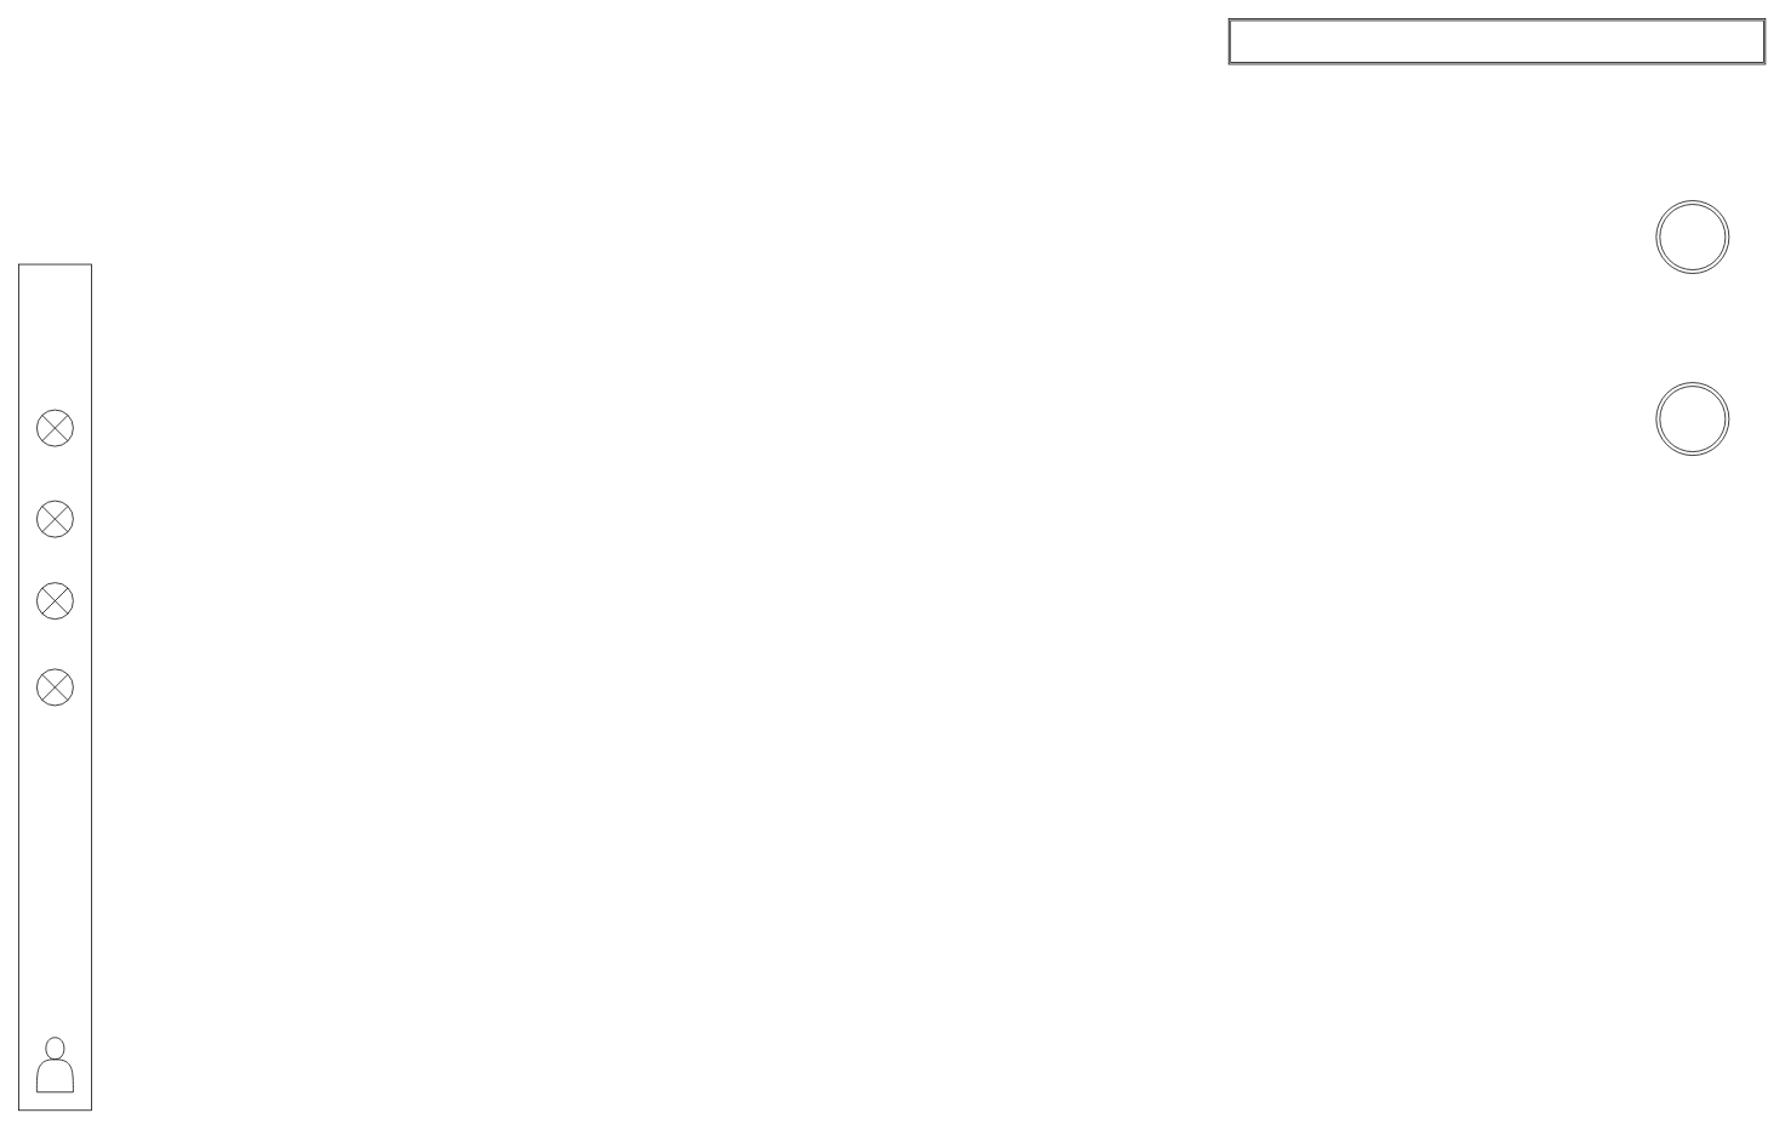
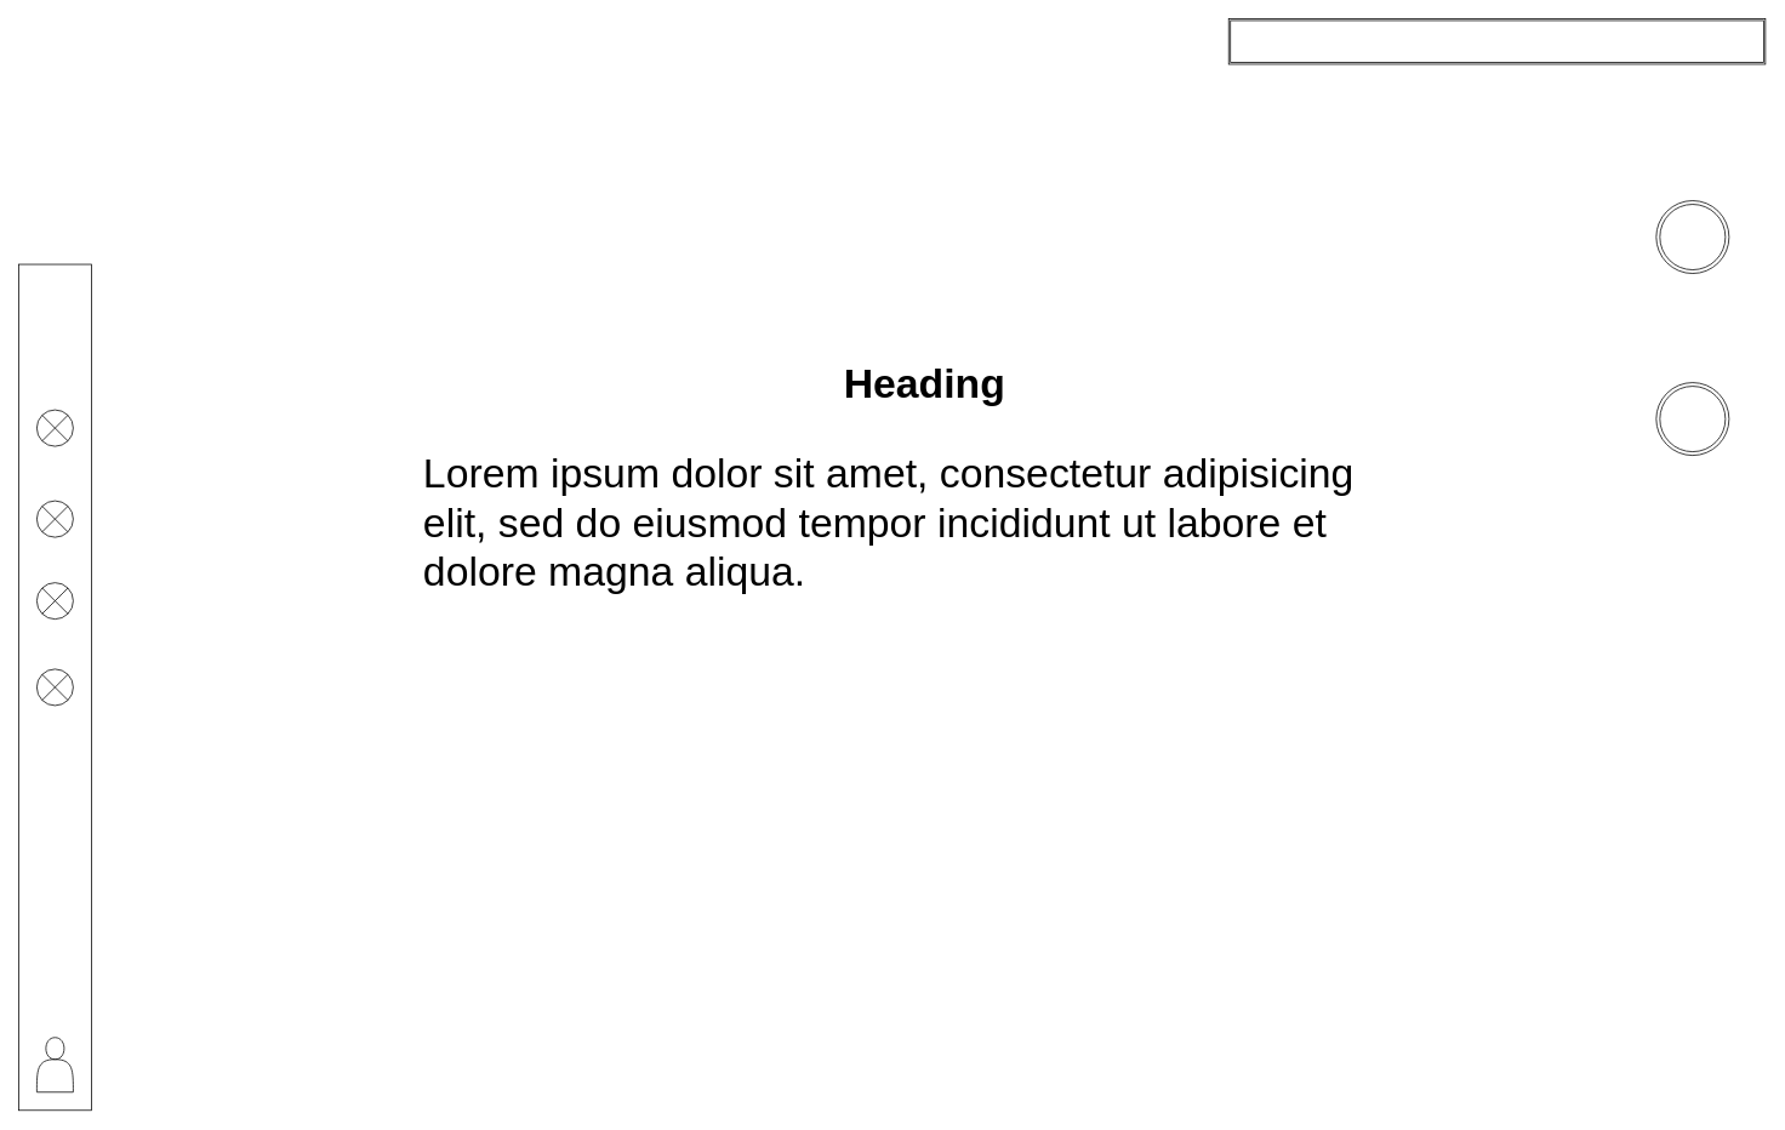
+ <mxCell id="3" value="&lt;h1 style=&quot;text-align: center ; font-size: 45px&quot;&gt;Heading&lt;/h1&gt;&lt;p style=&quot;font-size: 45px&quot;&gt;Lorem ipsum dolor sit amet, consectetur adipisicing elit, sed do eiusmod tempor incididunt ut labore et dolore magna aliqua.&lt;/p&gt;" style="text;html=1;strokeColor=none;fillColor=none;spacing=5;spacingTop=-20;whiteSpace=wrap;overflow=hidden;rounded=0;fontSize=45;" vertex="1" parent="1"><mxGeometry x="460" y="375" width="1110" height="360" as="geometry" /></mxCell>
